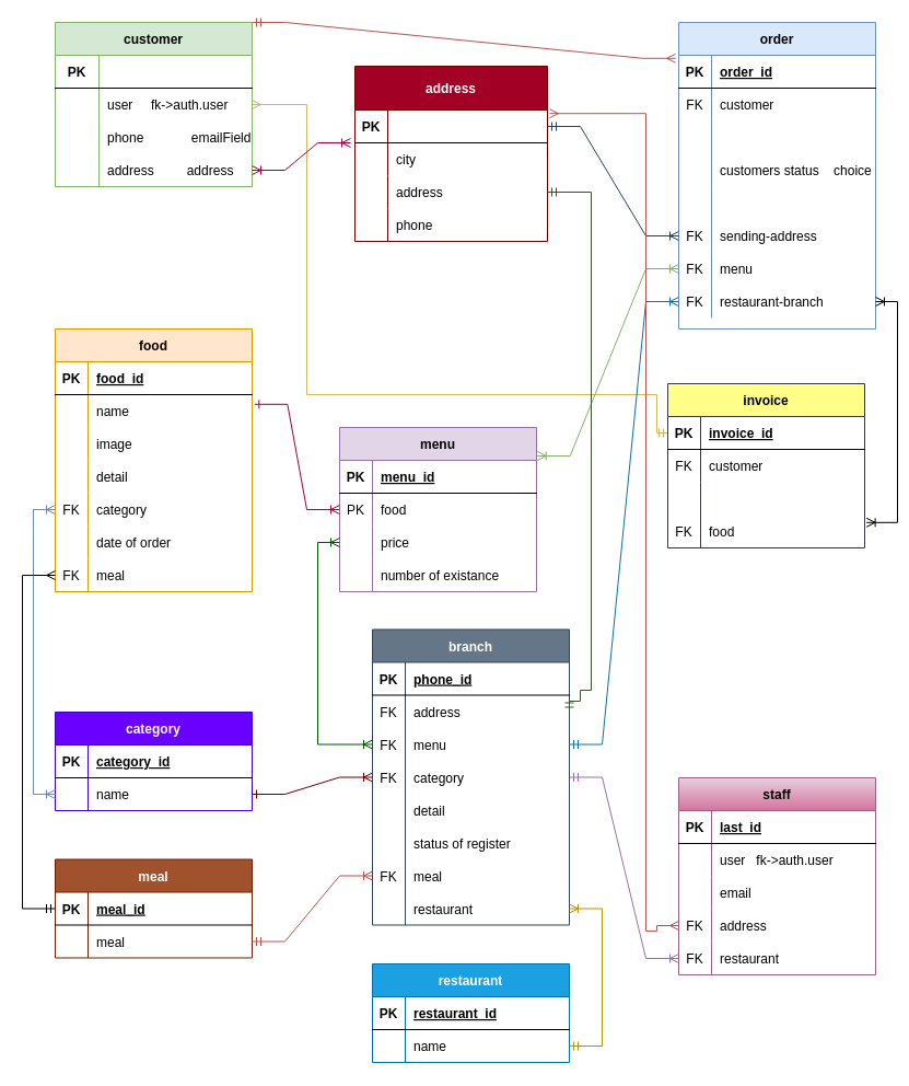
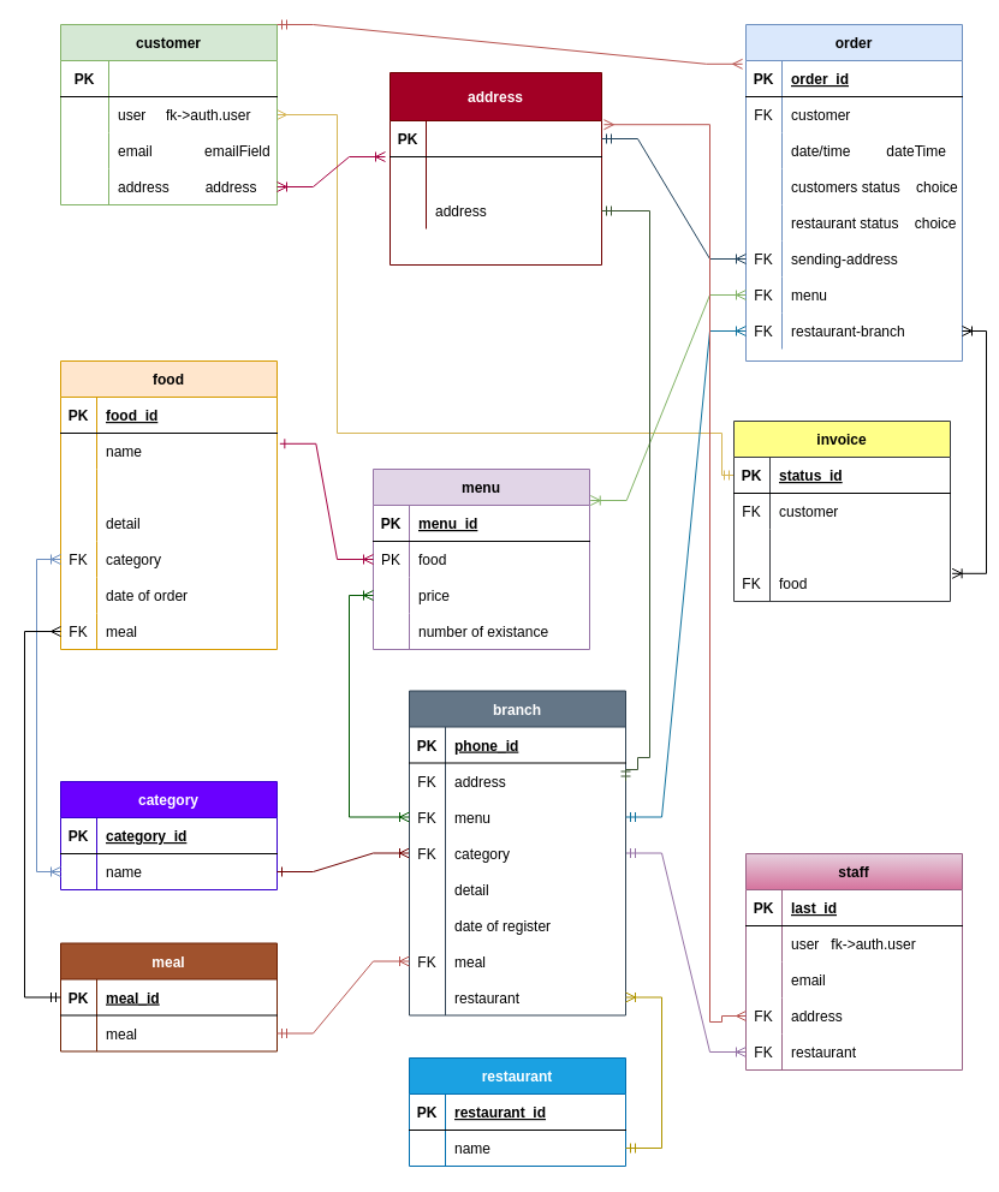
- <mxCell id="11" value="phone             emailField" style="shape=partialRectangle;connectable=0;fillColor=none;top=0;left=0;bottom=0;right=0;align=left;spacingLeft=6;overflow=hidden;" parent="9" vertex="1"><mxGeometry x="40" width="140" height="30" as="geometry"><mxRectangle width="140" height="30" as="alternateBounds" /></mxGeometry></mxCell>
+ <mxCell id="11" value="email             emailField" style="shape=partialRectangle;connectable=0;fillColor=none;top=0;left=0;bottom=0;right=0;align=left;spacingLeft=6;overflow=hidden;" parent="9" vertex="1"><mxGeometry x="40" width="140" height="30" as="geometry"><mxRectangle width="140" height="30" as="alternateBounds" /></mxGeometry></mxCell>
+ <mxCell id="24" value="date/time         dateTime" style="shape=partialRectangle;connectable=0;fillColor=none;top=0;left=0;bottom=0;right=0;align=left;spacingLeft=6;overflow=hidden;" parent="22" vertex="1"><mxGeometry x="30" width="150" height="30" as="geometry"><mxRectangle width="150" height="30" as="alternateBounds" /></mxGeometry></mxCell>
- <mxCell id="113" value="city" style="shape=partialRectangle;connectable=0;fillColor=none;top=0;left=0;bottom=0;right=0;align=left;spacingLeft=6;overflow=hidden;" parent="111" vertex="1"><mxGeometry x="30" width="146" height="30" as="geometry"><mxRectangle width="146" height="30" as="alternateBounds" /></mxGeometry></mxCell>
+ <mxCell id="30" value="restaurant status    choice" style="shape=partialRectangle;connectable=0;fillColor=none;top=0;left=0;bottom=0;right=0;align=left;spacingLeft=6;overflow=hidden;" parent="28" vertex="1"><mxGeometry x="30" width="150" height="30" as="geometry"><mxRectangle width="150" height="30" as="alternateBounds" /></mxGeometry></mxCell>
- <mxCell id="119" value="phone" style="shape=partialRectangle;connectable=0;fillColor=none;top=0;left=0;bottom=0;right=0;align=left;spacingLeft=6;overflow=hidden;" parent="117" vertex="1"><mxGeometry x="30" width="146" height="30" as="geometry"><mxRectangle width="146" height="30" as="alternateBounds" /></mxGeometry></mxCell>
- <mxCell id="95" value="invoice_id" style="shape=partialRectangle;connectable=0;fillColor=none;top=0;left=0;bottom=0;right=0;align=left;spacingLeft=6;fontStyle=5;overflow=hidden;" parent="93" vertex="1"><mxGeometry x="30" width="150" height="30" as="geometry"><mxRectangle width="150" height="30" as="alternateBounds" /></mxGeometry></mxCell>
+ <mxCell id="95" value="status_id" style="shape=partialRectangle;connectable=0;fillColor=none;top=0;left=0;bottom=0;right=0;align=left;spacingLeft=6;fontStyle=5;overflow=hidden;" parent="93" vertex="1"><mxGeometry x="30" width="150" height="30" as="geometry"><mxRectangle width="150" height="30" as="alternateBounds" /></mxGeometry></mxCell>
- <mxCell id="65" value="image" style="shape=partialRectangle;connectable=0;fillColor=none;top=0;left=0;bottom=0;right=0;align=left;spacingLeft=6;overflow=hidden;" parent="63" vertex="1"><mxGeometry x="30" width="150" height="30" as="geometry"><mxRectangle width="150" height="30" as="alternateBounds" /></mxGeometry></mxCell>
- <mxCell id="139" value="status of register" style="shape=partialRectangle;connectable=0;fillColor=none;top=0;left=0;bottom=0;right=0;align=left;spacingLeft=6;overflow=hidden;" parent="137" vertex="1"><mxGeometry x="30" width="150" height="30" as="geometry"><mxRectangle width="150" height="30" as="alternateBounds" /></mxGeometry></mxCell>
+ <mxCell id="139" value="date of register" style="shape=partialRectangle;connectable=0;fillColor=none;top=0;left=0;bottom=0;right=0;align=left;spacingLeft=6;overflow=hidden;" parent="137" vertex="1"><mxGeometry x="30" width="150" height="30" as="geometry"><mxRectangle width="150" height="30" as="alternateBounds" /></mxGeometry></mxCell>
